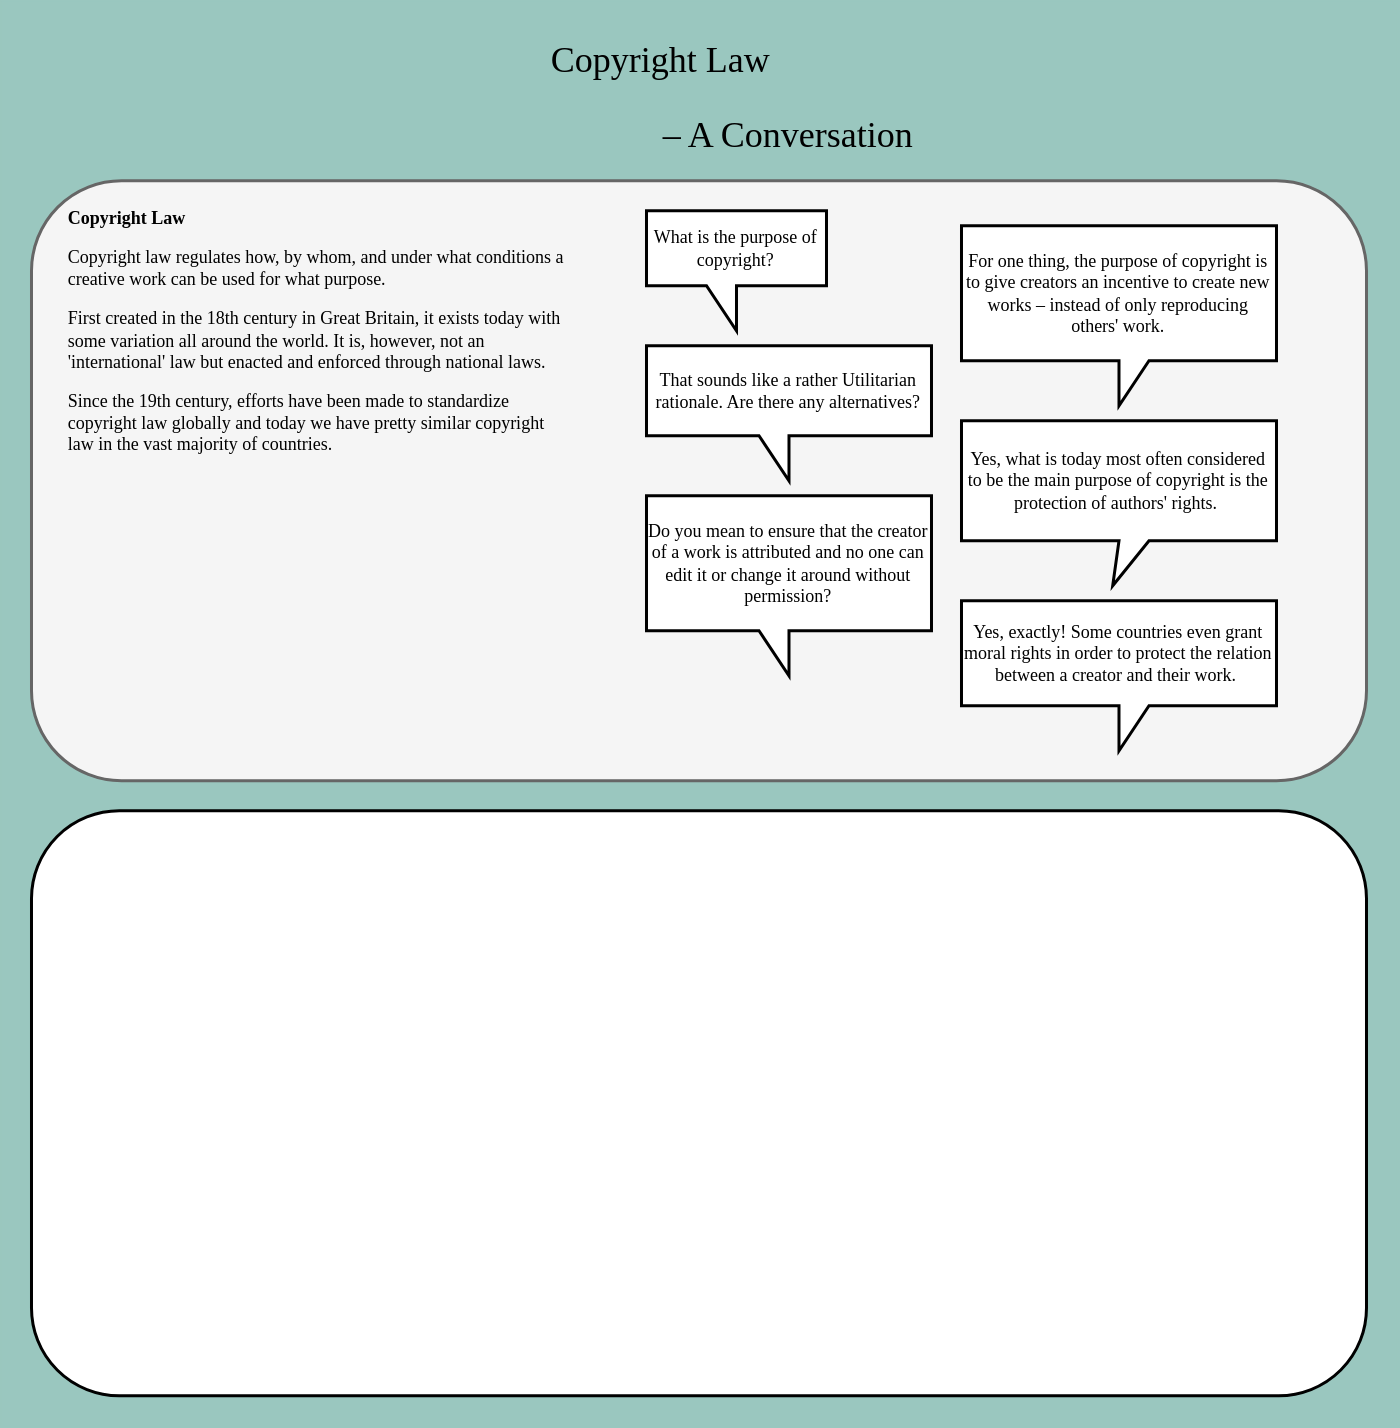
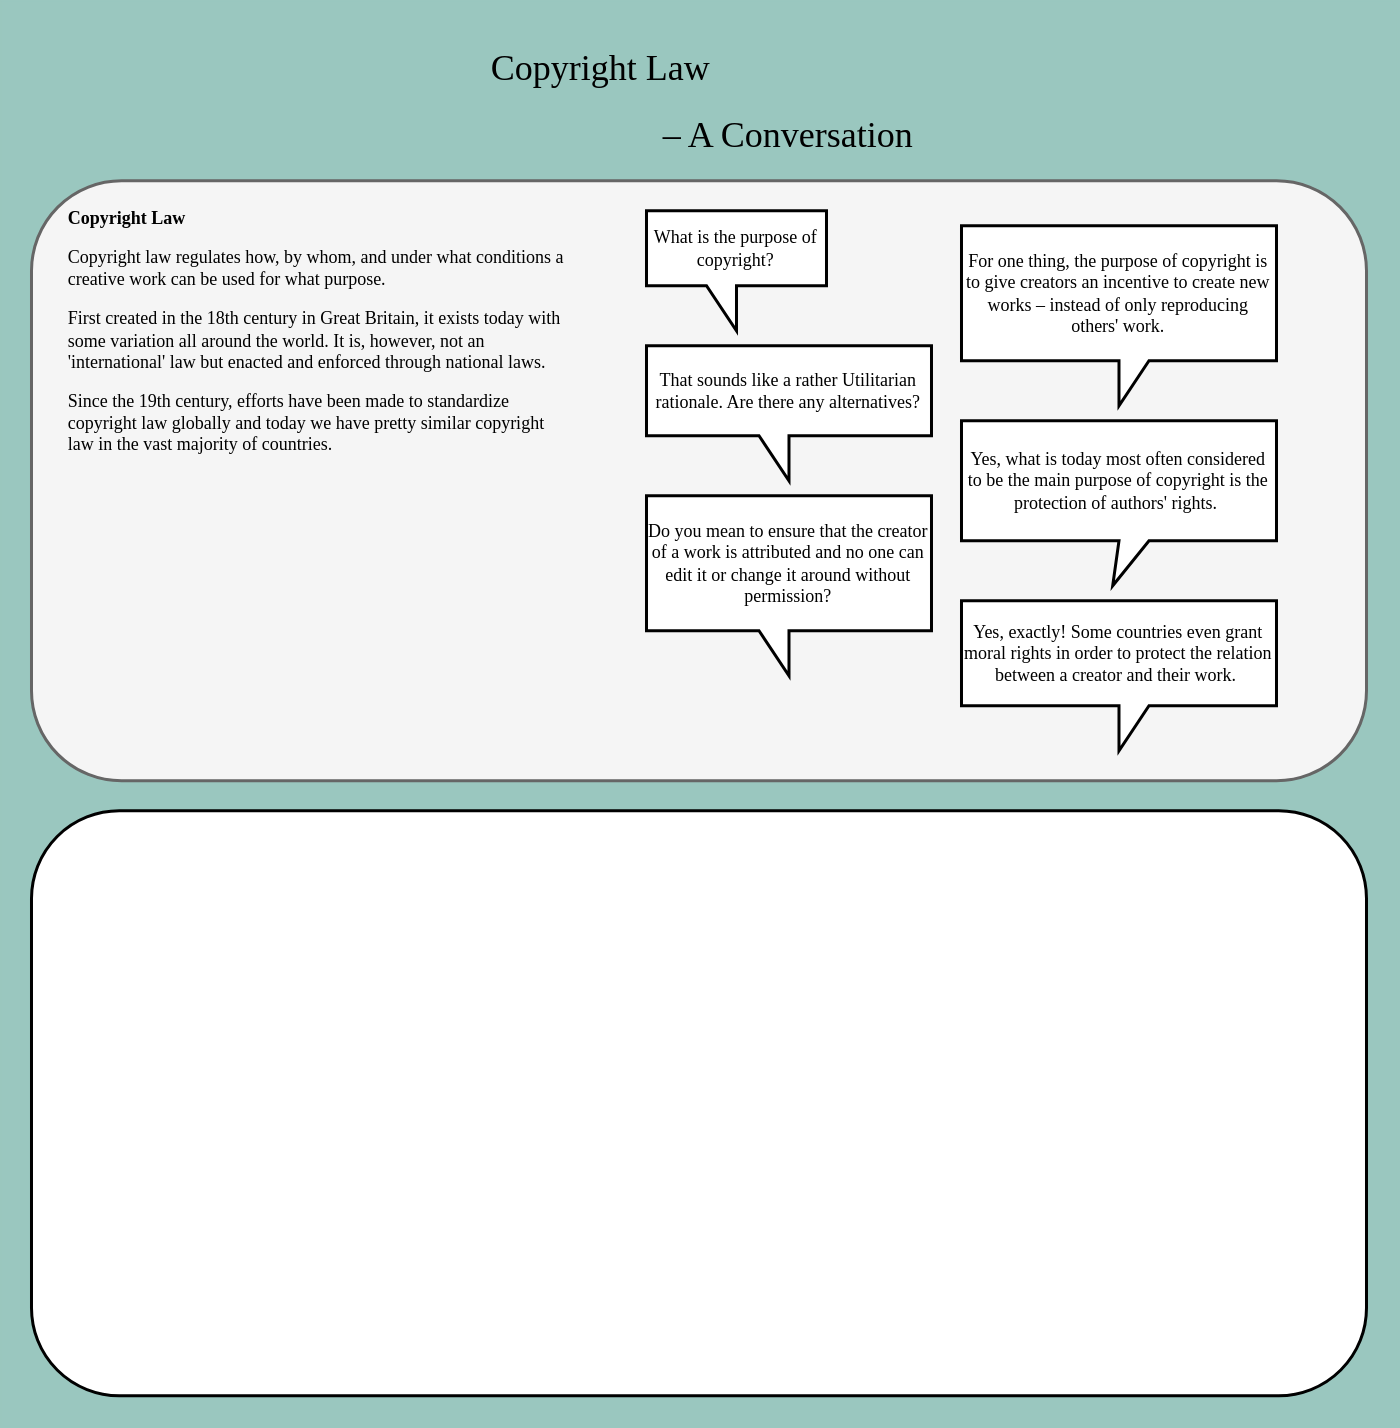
- <mxCell id="2" value="Copyright Law" style="text;html=1;strokeColor=none;fillColor=none;align=center;verticalAlign=middle;whiteSpace=wrap;rounded=0;fontFamily=Verdana;fontSize=24;" vertex="1" parent="1"><mxGeometry x="340.33" y="20" width="200" height="40" as="geometry" /></mxCell>
+ <mxCell id="2" value="Copyright Law" style="text;html=1;strokeColor=none;fillColor=none;align=center;verticalAlign=middle;whiteSpace=wrap;rounded=0;fontFamily=Verdana;fontSize=24;" vertex="1" parent="1"><mxGeometry x="300.33" y="25" width="200" height="40" as="geometry" /></mxCell>
